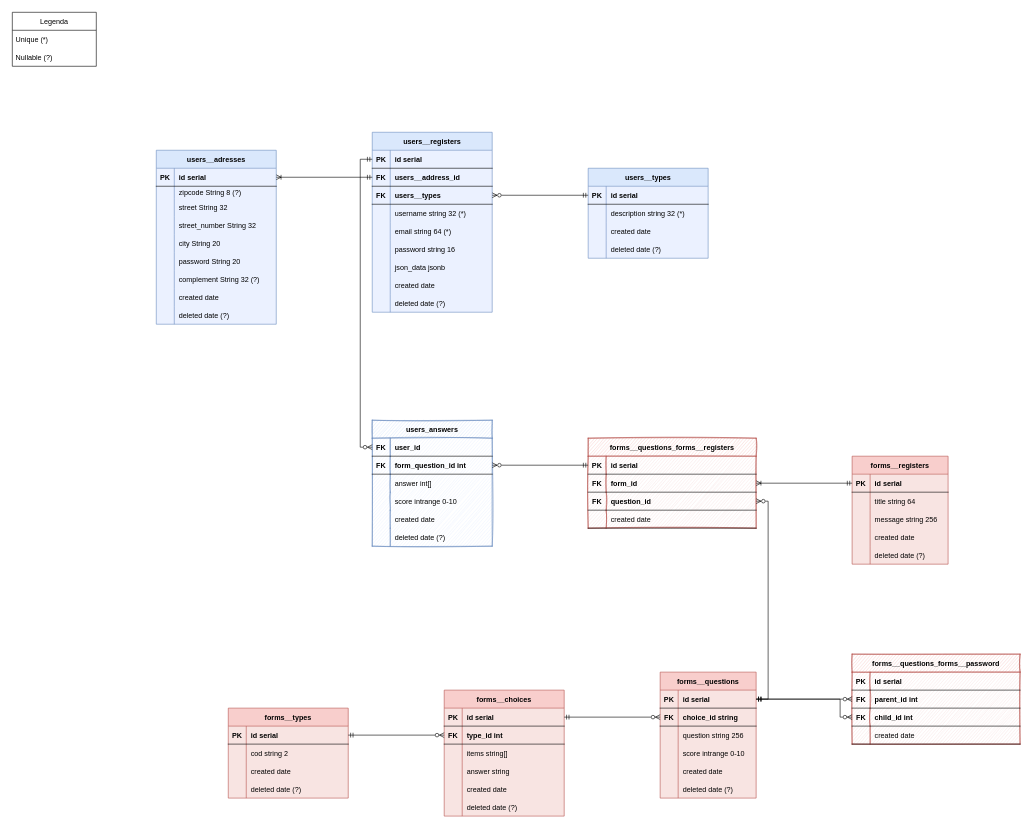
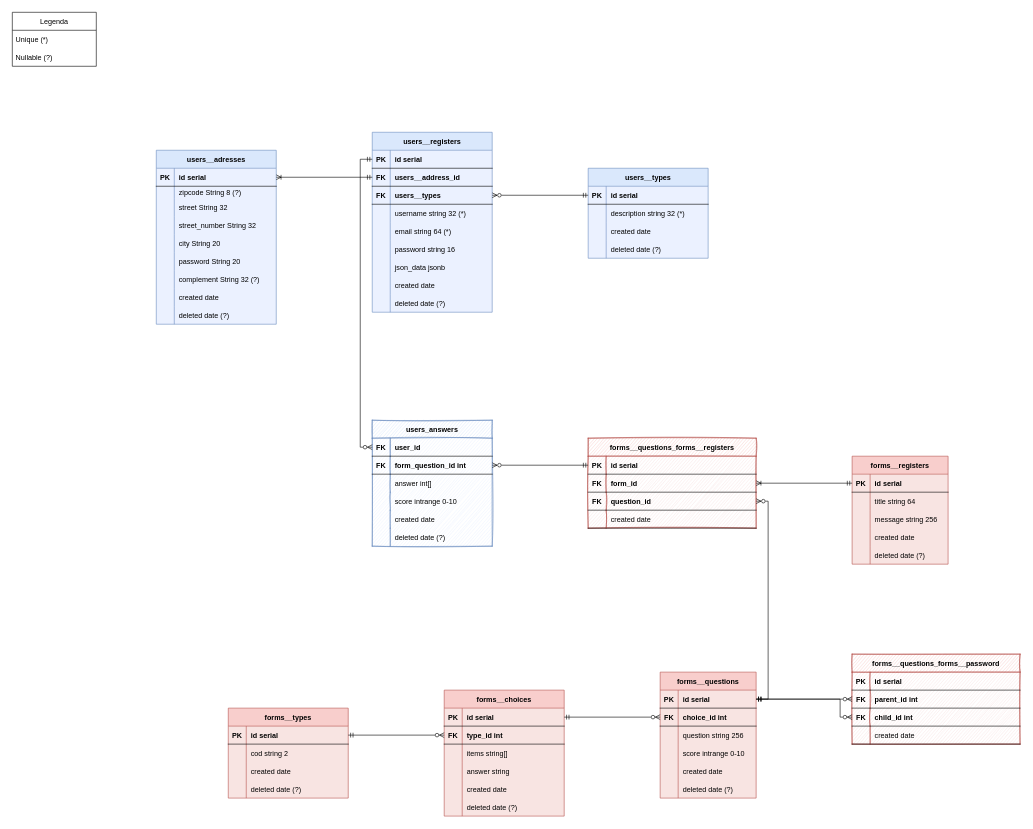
- <mxCell id="82" value="choice_id string" style="shape=partialRectangle;connectable=0;fillColor=none;top=0;left=0;bottom=0;right=0;align=left;spacingLeft=6;fontStyle=1;overflow=hidden;" vertex="1" parent="80"><mxGeometry x="30" width="130" height="30" as="geometry"><mxRectangle width="130" height="30" as="alternateBounds" /></mxGeometry></mxCell>
+ <mxCell id="82" value="choice_id int" style="shape=partialRectangle;connectable=0;fillColor=none;top=0;left=0;bottom=0;right=0;align=left;spacingLeft=6;fontStyle=1;overflow=hidden;" vertex="1" parent="80"><mxGeometry x="30" width="130" height="30" as="geometry"><mxRectangle width="130" height="30" as="alternateBounds" /></mxGeometry></mxCell>
